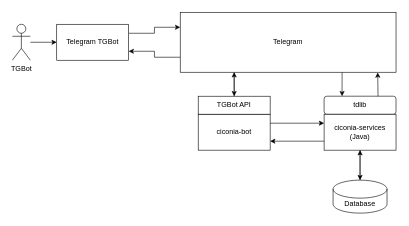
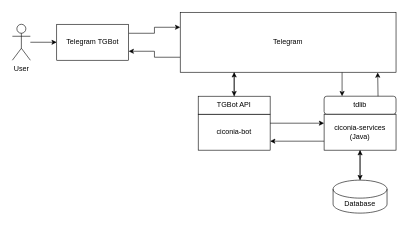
- <mxCell id="17" value="TGBot" style="shape=umlActor;verticalLabelPosition=bottom;verticalAlign=top;html=1;outlineConnect=0;" parent="1" vertex="1"><mxGeometry x="20" y="40" width="30" height="60" as="geometry" /></mxCell>
+ <mxCell id="17" value="User" style="shape=umlActor;verticalLabelPosition=bottom;verticalAlign=top;html=1;outlineConnect=0;" parent="1" vertex="1"><mxGeometry x="20" y="40" width="30" height="60" as="geometry" /></mxCell>
